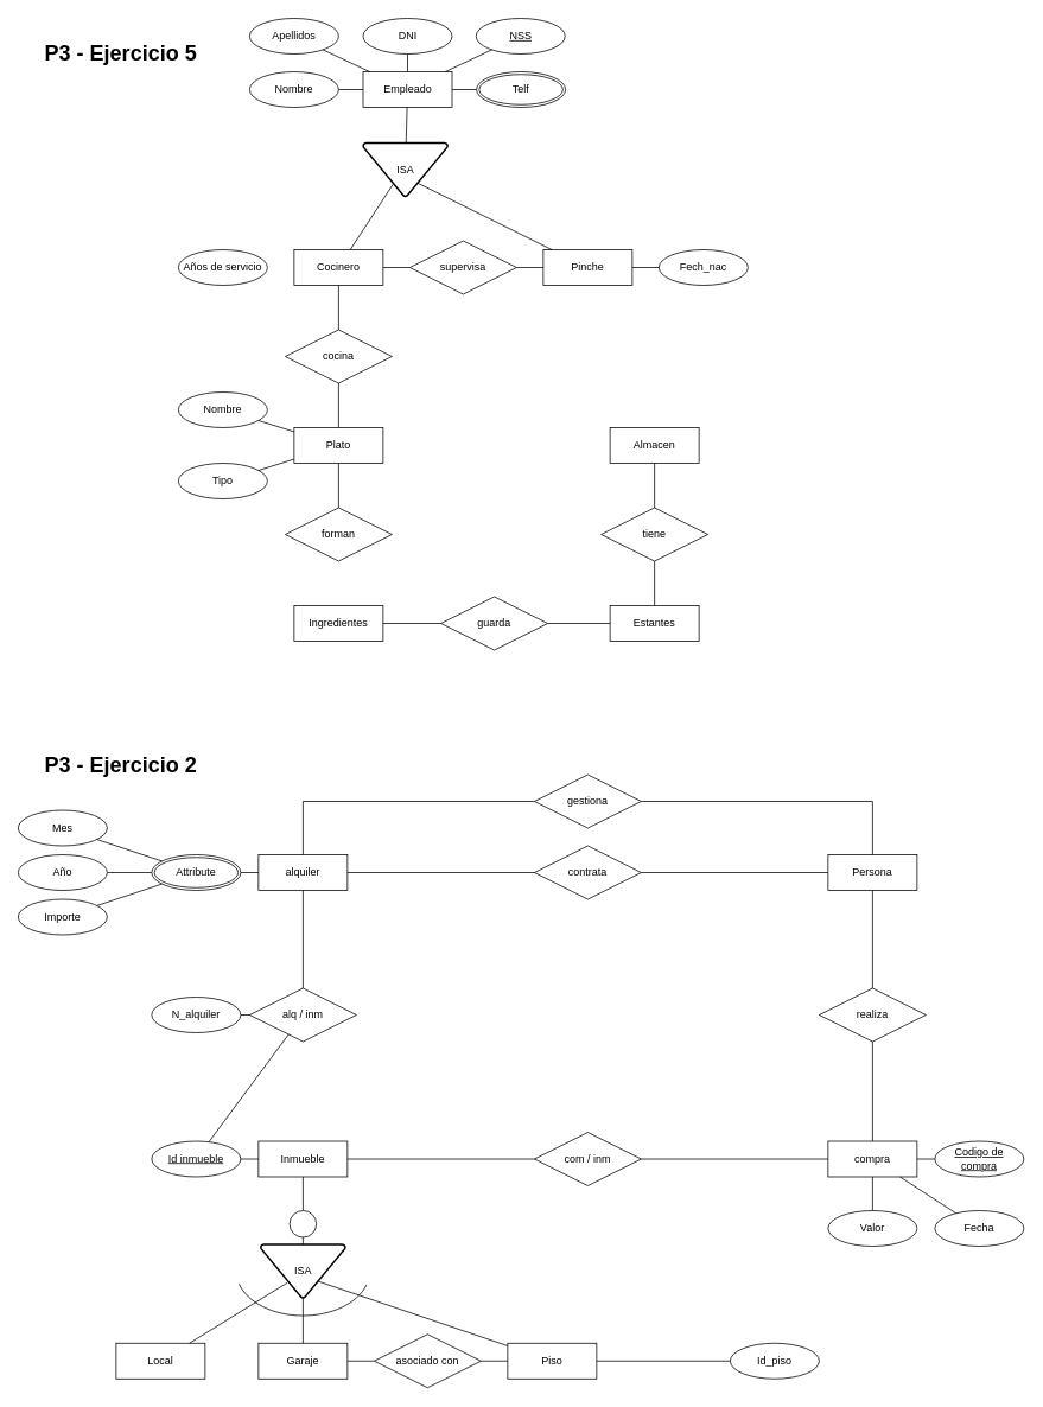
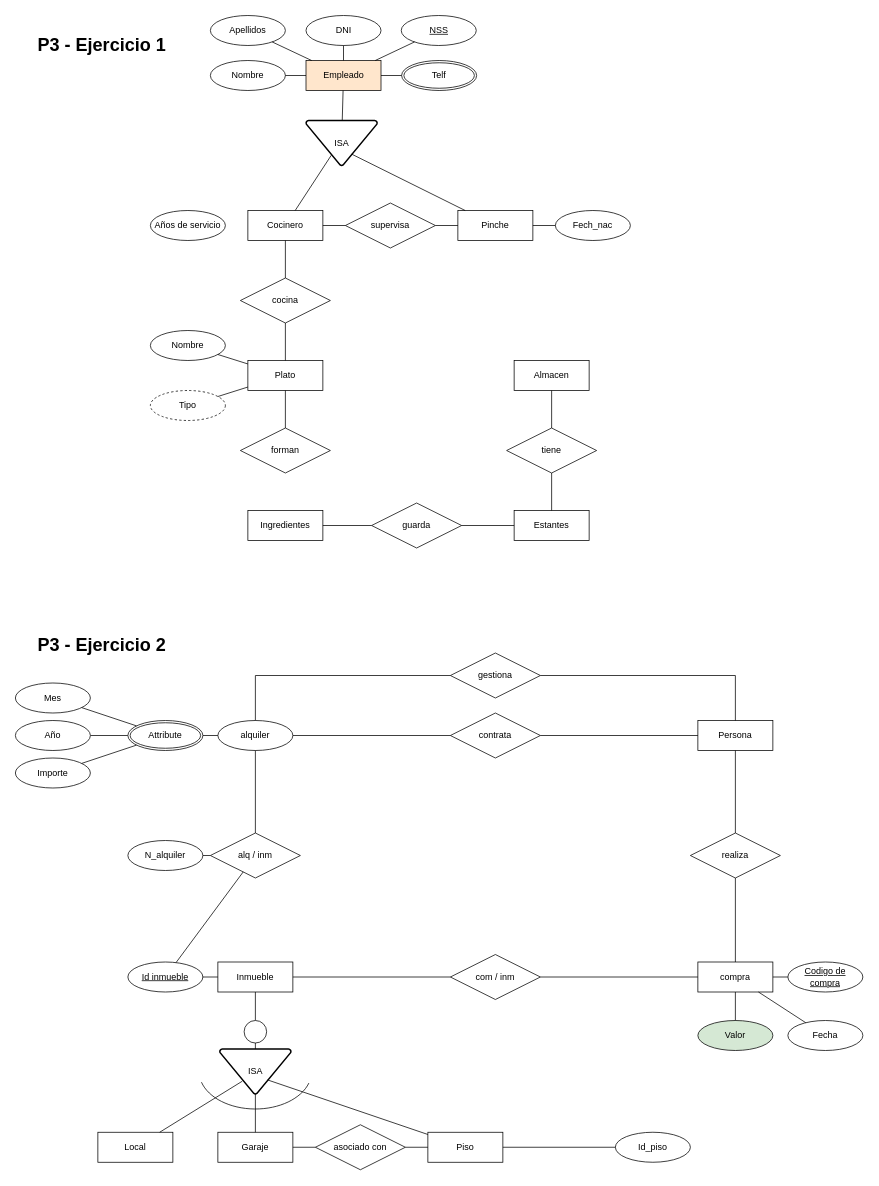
- <mxCell id="40" value="P3 - Ejercicio 5" style="text;strokeColor=none;fillColor=none;html=1;fontSize=24;fontStyle=1;verticalAlign=middle;align=center;" vertex="1" parent="1"><mxGeometry x="30" y="20" width="210" height="80" as="geometry" /></mxCell>
+ <mxCell id="40" value="P3 - Ejercicio 1" style="text;strokeColor=none;fillColor=none;html=1;fontSize=24;fontStyle=1;verticalAlign=middle;align=center;" vertex="1" parent="1"><mxGeometry x="30" y="20" width="210" height="80" as="geometry" /></mxCell>
- <mxCell id="2" value="Empleado" style="whiteSpace=wrap;html=1;align=center;" vertex="1" parent="1"><mxGeometry x="407.5" y="80" width="100" height="40" as="geometry" /></mxCell>
+ <mxCell id="2" value="Empleado" style="whiteSpace=wrap;html=1;align=center;fillColor=#ffe6cc;" vertex="1" parent="1"><mxGeometry x="407.5" y="80" width="100" height="40" as="geometry" /></mxCell>
- <mxCell id="43" value="Tipo" style="ellipse;whiteSpace=wrap;html=1;align=center;" vertex="1" parent="1"><mxGeometry x="200" y="520" width="100" height="40" as="geometry" /></mxCell>
+ <mxCell id="43" value="Tipo" style="ellipse;whiteSpace=wrap;html=1;align=center;dashed=1;" vertex="1" parent="1"><mxGeometry x="200" y="520" width="100" height="40" as="geometry" /></mxCell>
- <mxCell id="72" value="alquiler" style="whiteSpace=wrap;html=1;align=center;" vertex="1" parent="1"><mxGeometry x="290" y="960" width="100" height="40" as="geometry" /></mxCell>
+ <mxCell id="72" value="alquiler" style="ellipse;whiteSpace=wrap;html=1;align=center;" vertex="1" parent="1"><mxGeometry x="290" y="960" width="100" height="40" as="geometry" /></mxCell>
- <mxCell id="66" value="Valor" style="ellipse;whiteSpace=wrap;html=1;align=center;" vertex="1" parent="1"><mxGeometry x="930" y="1360" width="100" height="40" as="geometry" /></mxCell>
+ <mxCell id="66" value="Valor" style="ellipse;whiteSpace=wrap;html=1;align=center;fillColor=#d5e8d4;" vertex="1" parent="1"><mxGeometry x="930" y="1360" width="100" height="40" as="geometry" /></mxCell>
